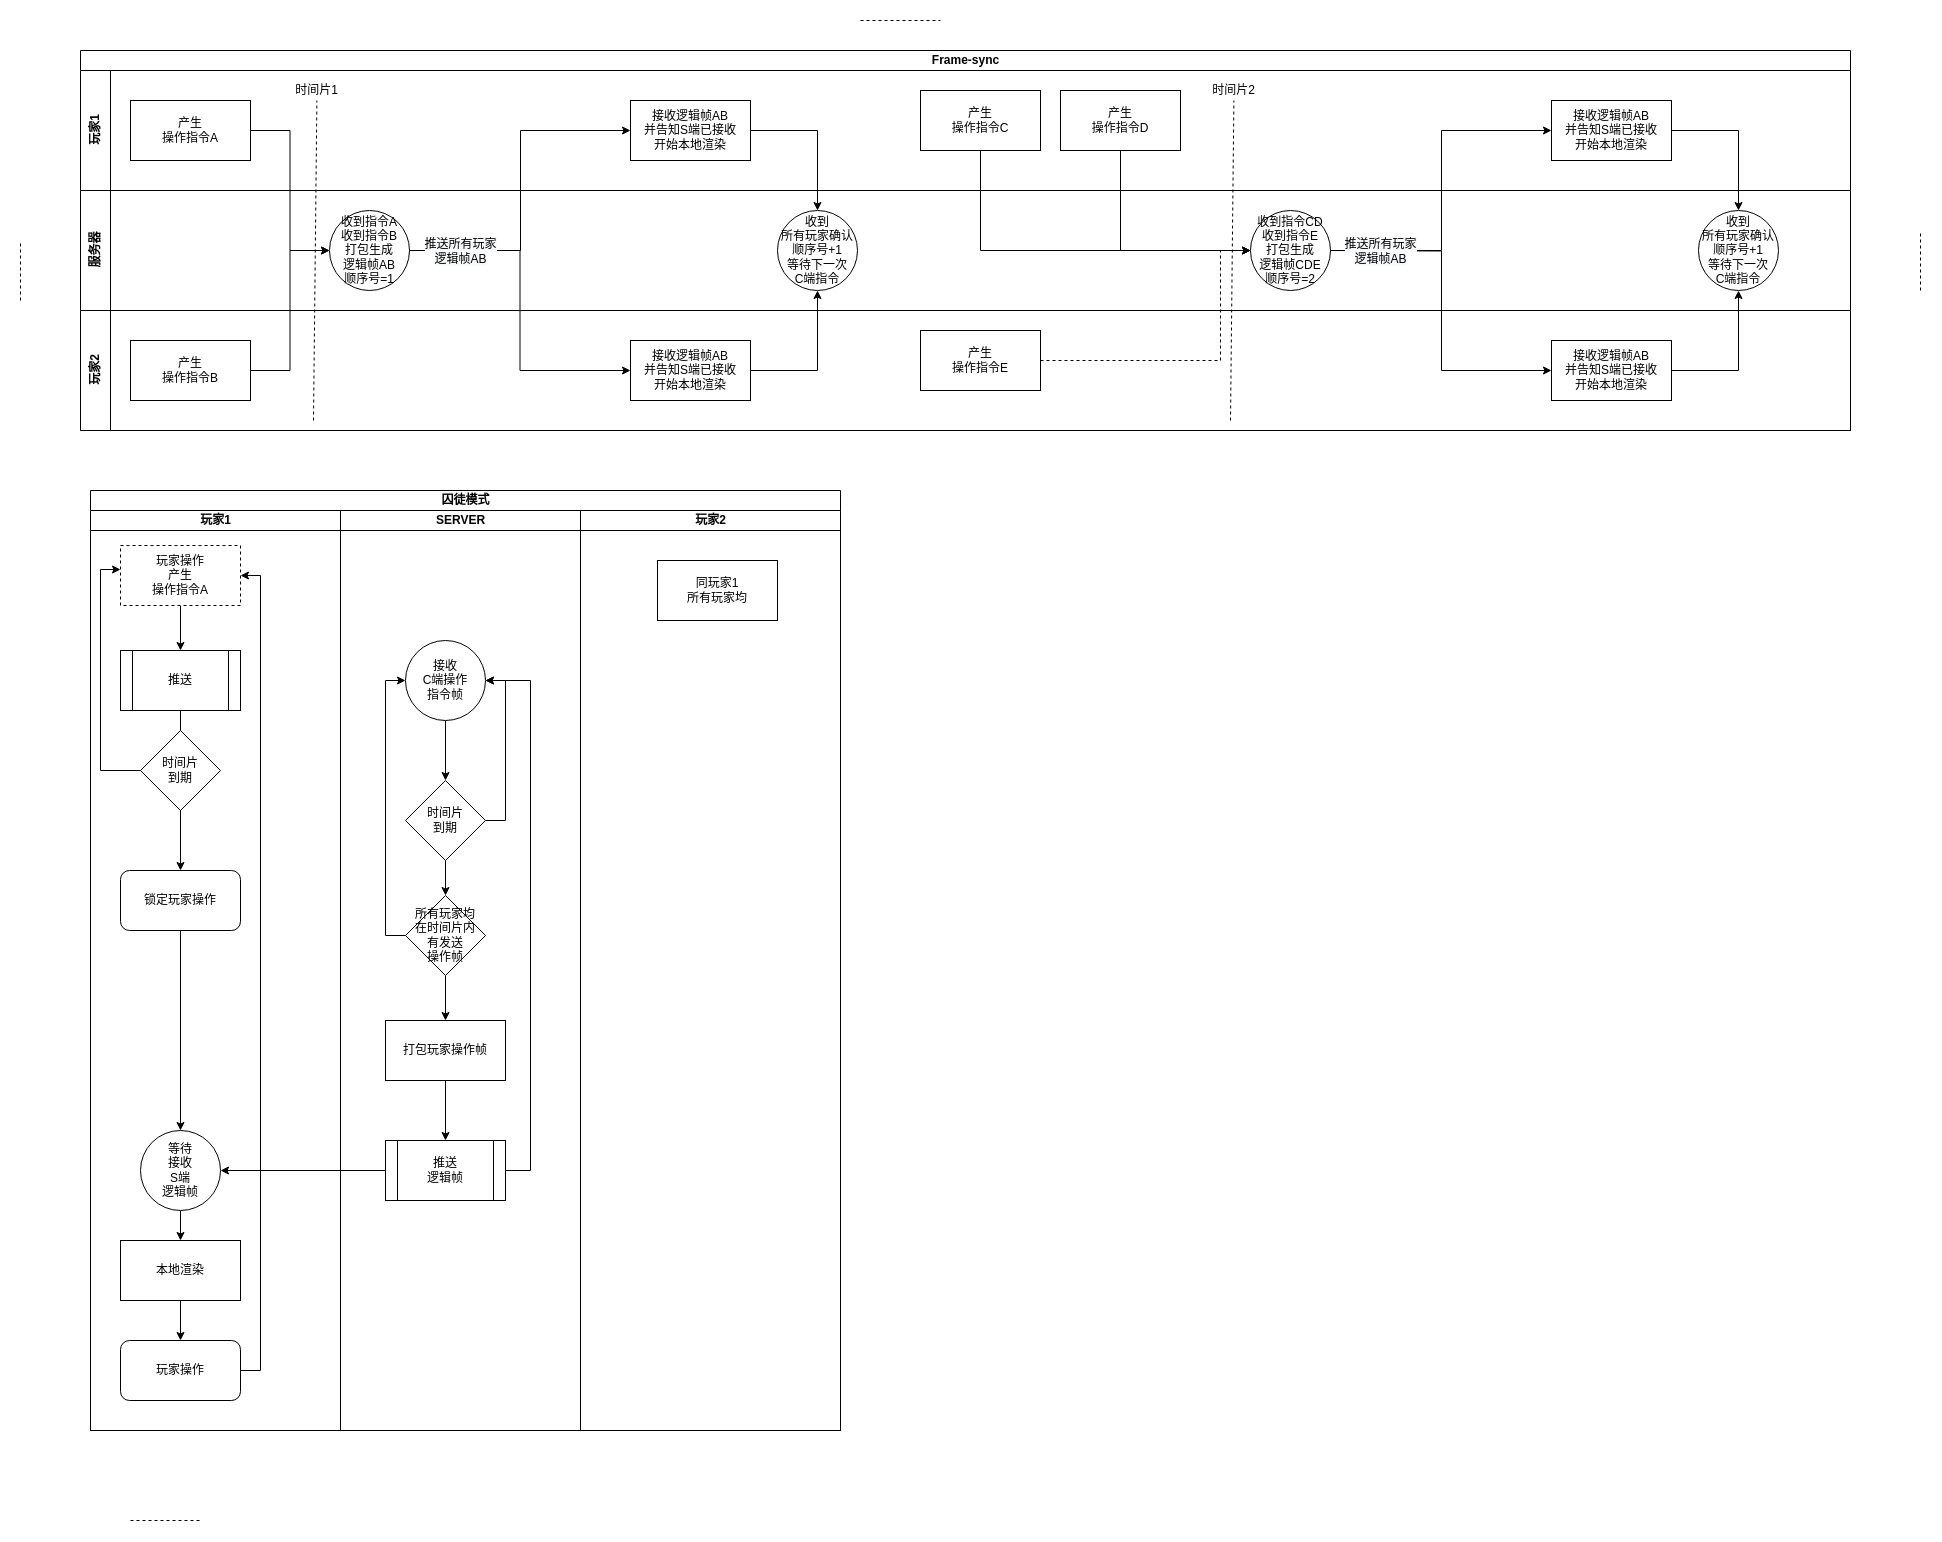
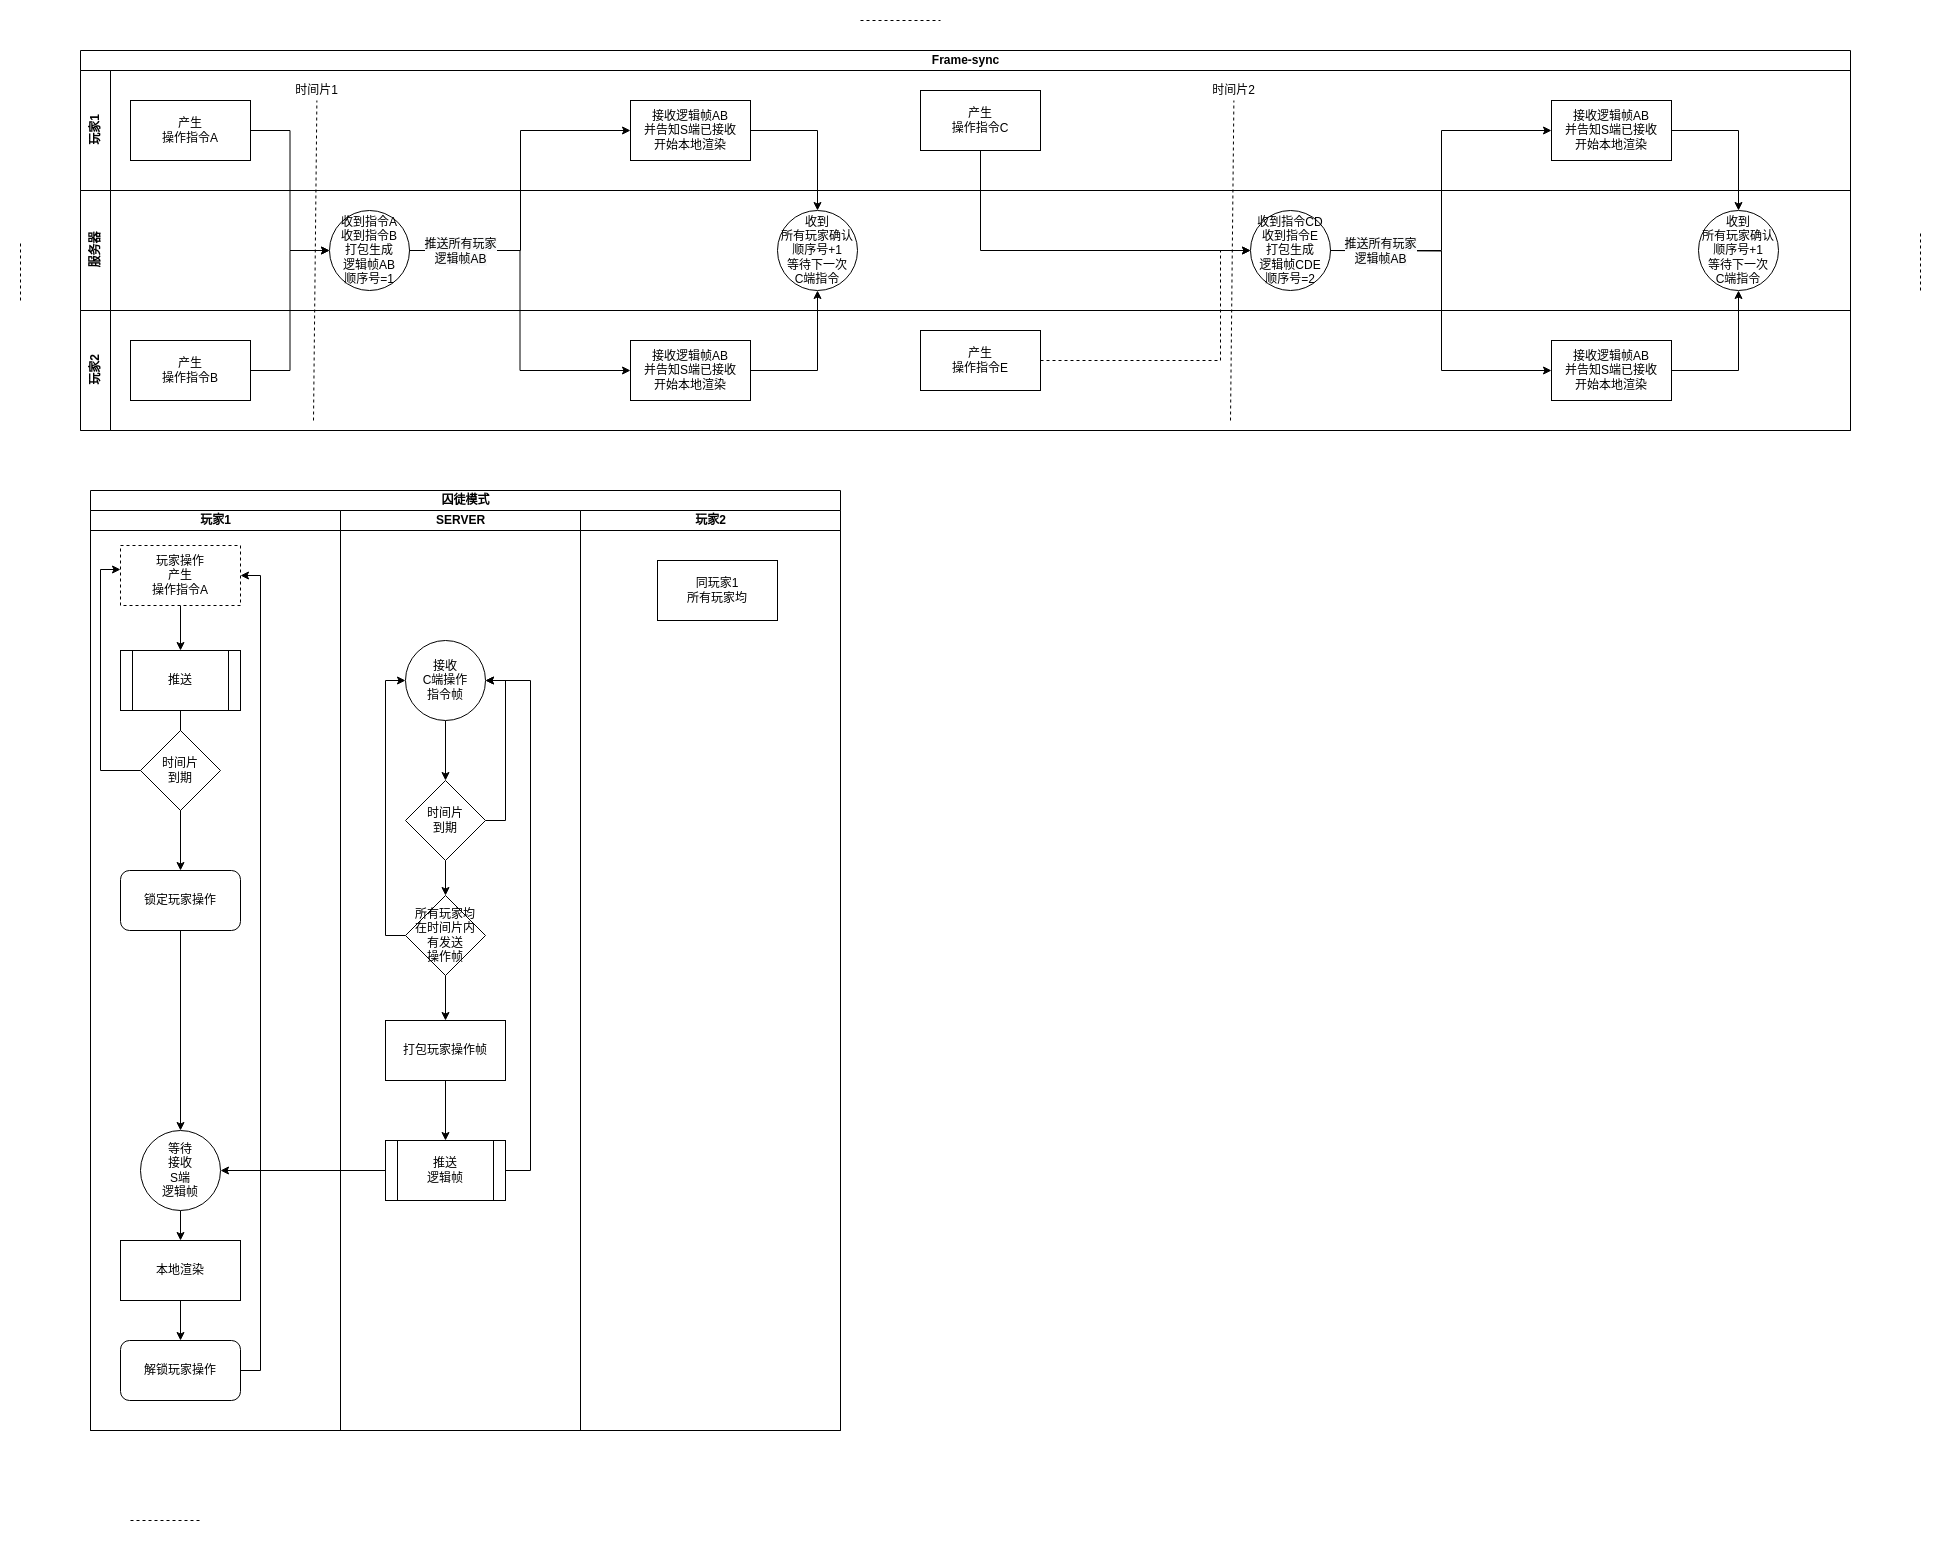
- <mxCell id="7" value="产生&lt;br&gt;操作指令D" style="rounded=0;whiteSpace=wrap;html=1;" vertex="1" parent="3"><mxGeometry x="980" y="20" width="120" height="60" as="geometry" /></mxCell>
- <mxCell id="27" style="edgeStyle=orthogonalEdgeStyle;rounded=0;orthogonalLoop=1;jettySize=auto;html=1;entryX=0;entryY=0.5;entryDx=0;entryDy=0;" edge="1" parent="2" source="7" target="15"><mxGeometry relative="1" as="geometry"><Array as="points"><mxPoint x="1040" y="200" /></Array></mxGeometry></mxCell>
- <mxCell id="47" value="玩家操作" style="rounded=1;whiteSpace=wrap;html=1;" vertex="1" parent="39"><mxGeometry x="30" y="830" width="120" height="60" as="geometry" /></mxCell>
+ <mxCell id="47" value="解锁玩家操作" style="rounded=1;whiteSpace=wrap;html=1;" vertex="1" parent="39"><mxGeometry x="30" y="830" width="120" height="60" as="geometry" /></mxCell>
